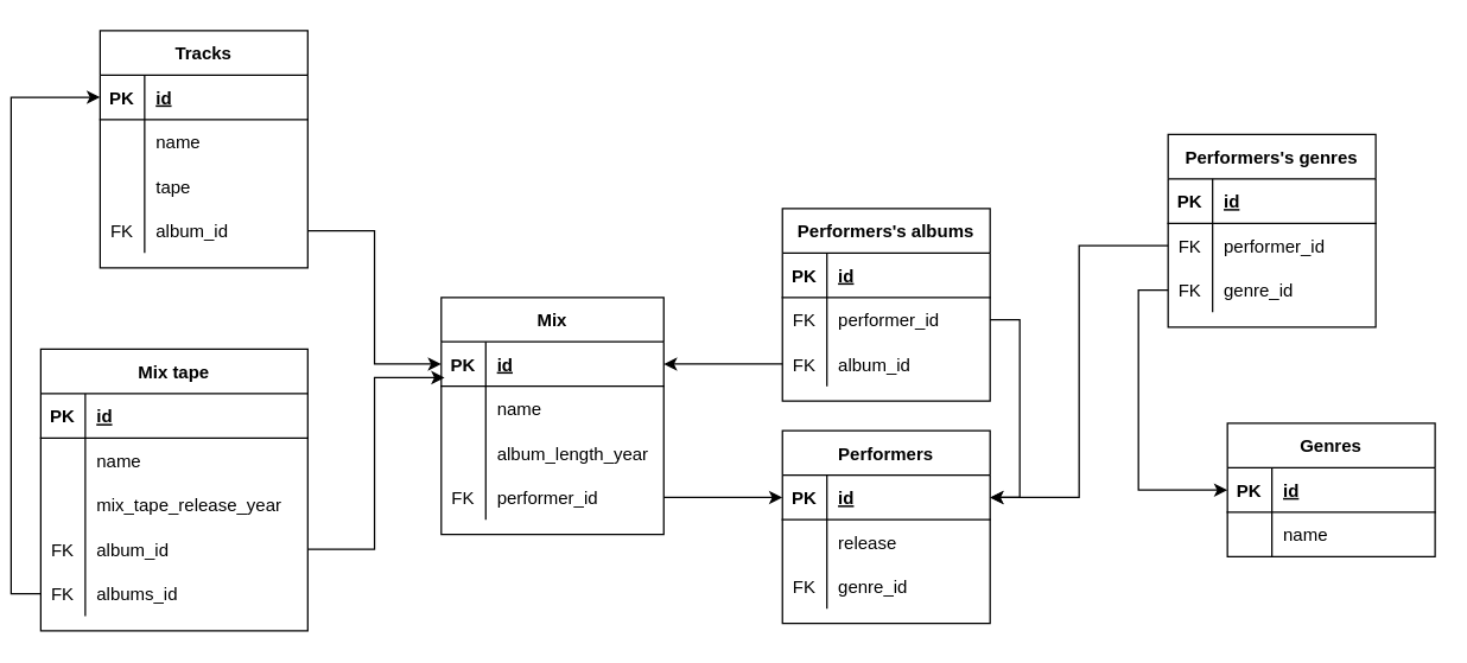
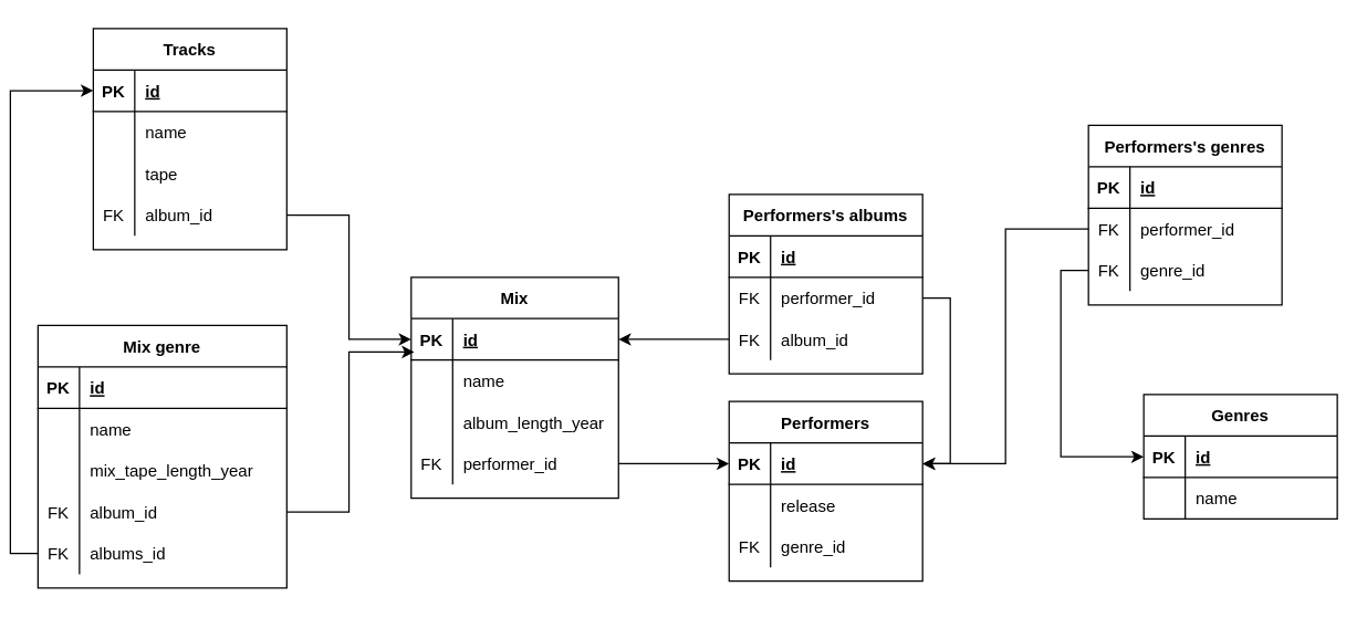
- <mxCell id="68" value="Mix tape" style="shape=table;startSize=30;container=1;collapsible=1;childLayout=tableLayout;fixedRows=1;rowLines=0;fontStyle=1;align=center;resizeLast=1;" vertex="1" parent="1"><mxGeometry x="20" y="235" width="180" height="190" as="geometry" /></mxCell>
+ <mxCell id="68" value="Mix genre" style="shape=table;startSize=30;container=1;collapsible=1;childLayout=tableLayout;fixedRows=1;rowLines=0;fontStyle=1;align=center;resizeLast=1;" vertex="1" parent="1"><mxGeometry x="20" y="235" width="180" height="190" as="geometry" /></mxCell>
- <mxCell id="77" value="mix_tape_release_year" style="shape=partialRectangle;connectable=0;fillColor=none;top=0;left=0;bottom=0;right=0;align=left;spacingLeft=6;overflow=hidden;" vertex="1" parent="75"><mxGeometry x="30" width="150" height="30" as="geometry"><mxRectangle width="150" height="30" as="alternateBounds" /></mxGeometry></mxCell>
+ <mxCell id="77" value="mix_tape_length_year" style="shape=partialRectangle;connectable=0;fillColor=none;top=0;left=0;bottom=0;right=0;align=left;spacingLeft=6;overflow=hidden;" vertex="1" parent="75"><mxGeometry x="30" width="150" height="30" as="geometry"><mxRectangle width="150" height="30" as="alternateBounds" /></mxGeometry></mxCell>
